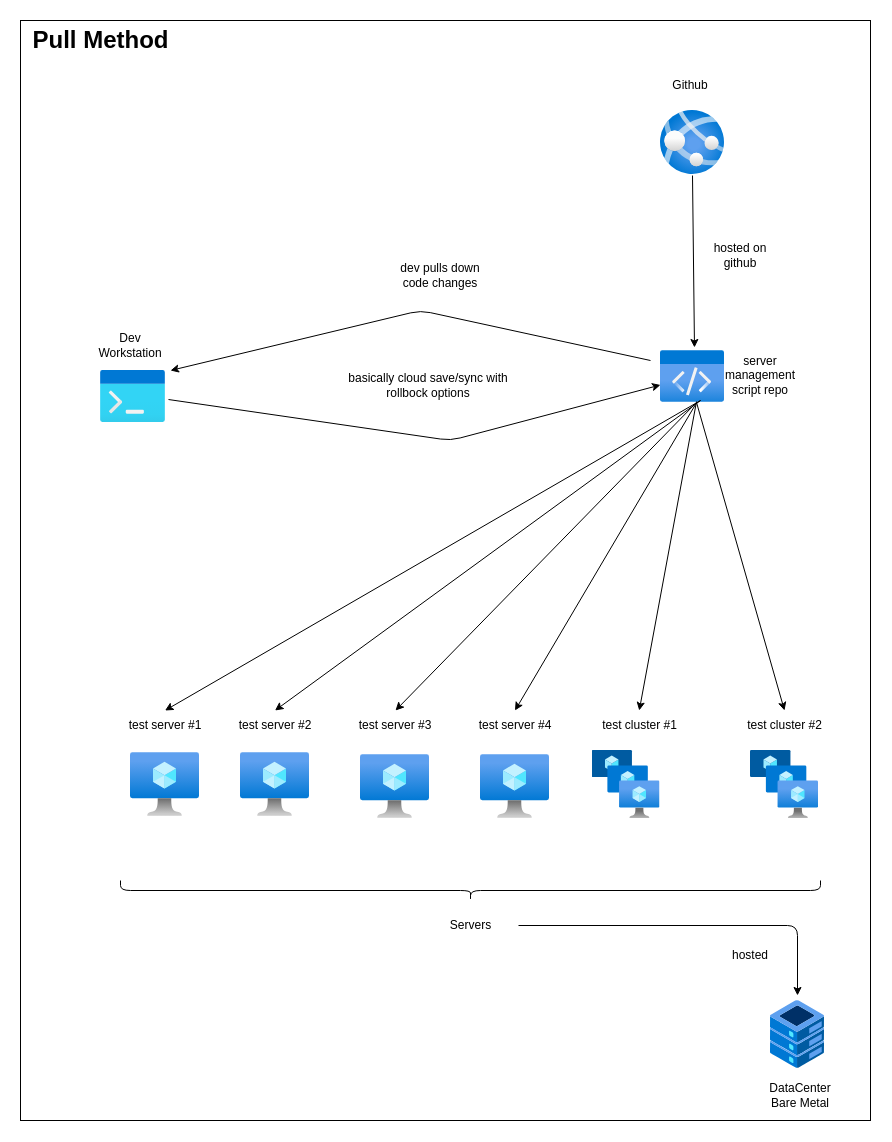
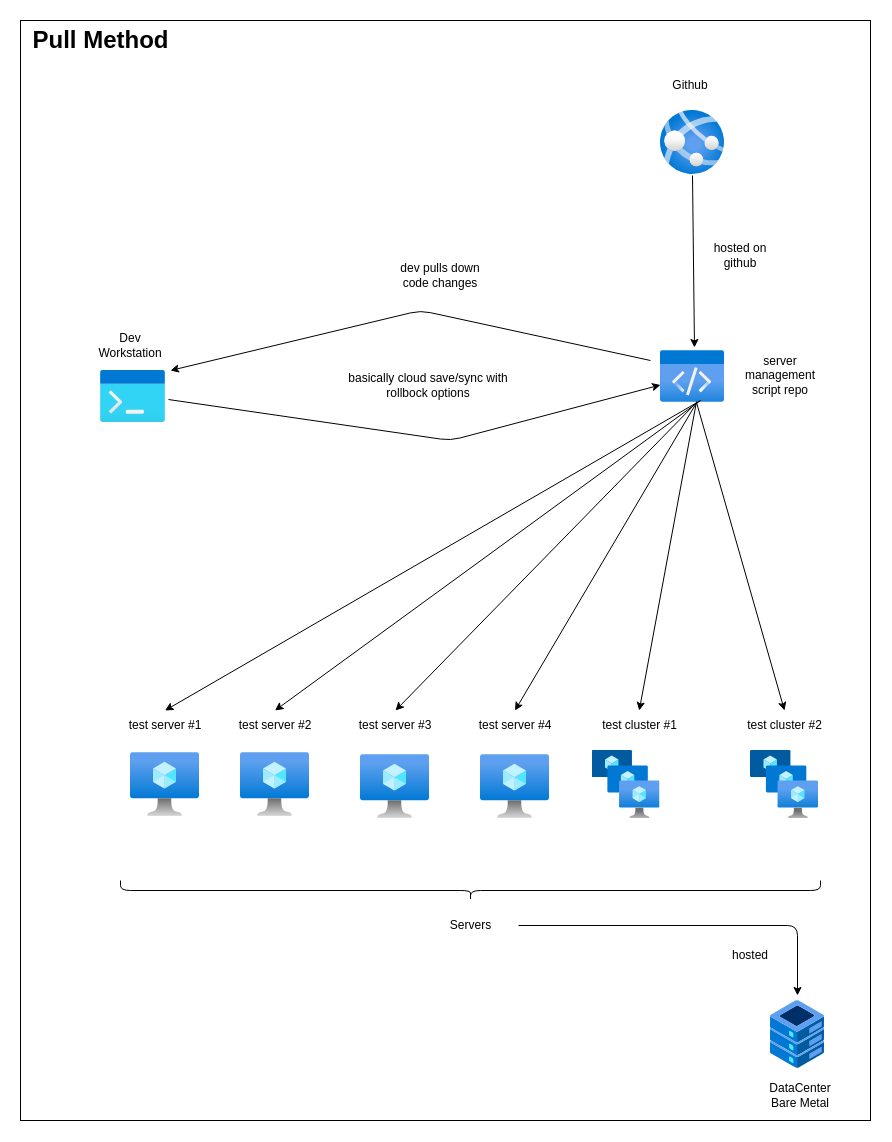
- <mxCell id="23" value="server management script repo" style="text;html=1;strokeColor=none;fillColor=none;align=center;verticalAlign=middle;whiteSpace=wrap;rounded=0;" parent="1" vertex="1"><mxGeometry x="730" y="360" width="60" height="30" as="geometry" /></mxCell>
+ <mxCell id="23" value="server management script repo" style="text;html=1;strokeColor=none;fillColor=none;align=center;verticalAlign=middle;whiteSpace=wrap;rounded=0;" parent="1" vertex="1"><mxGeometry x="750" y="360" width="60" height="30" as="geometry" /></mxCell>
